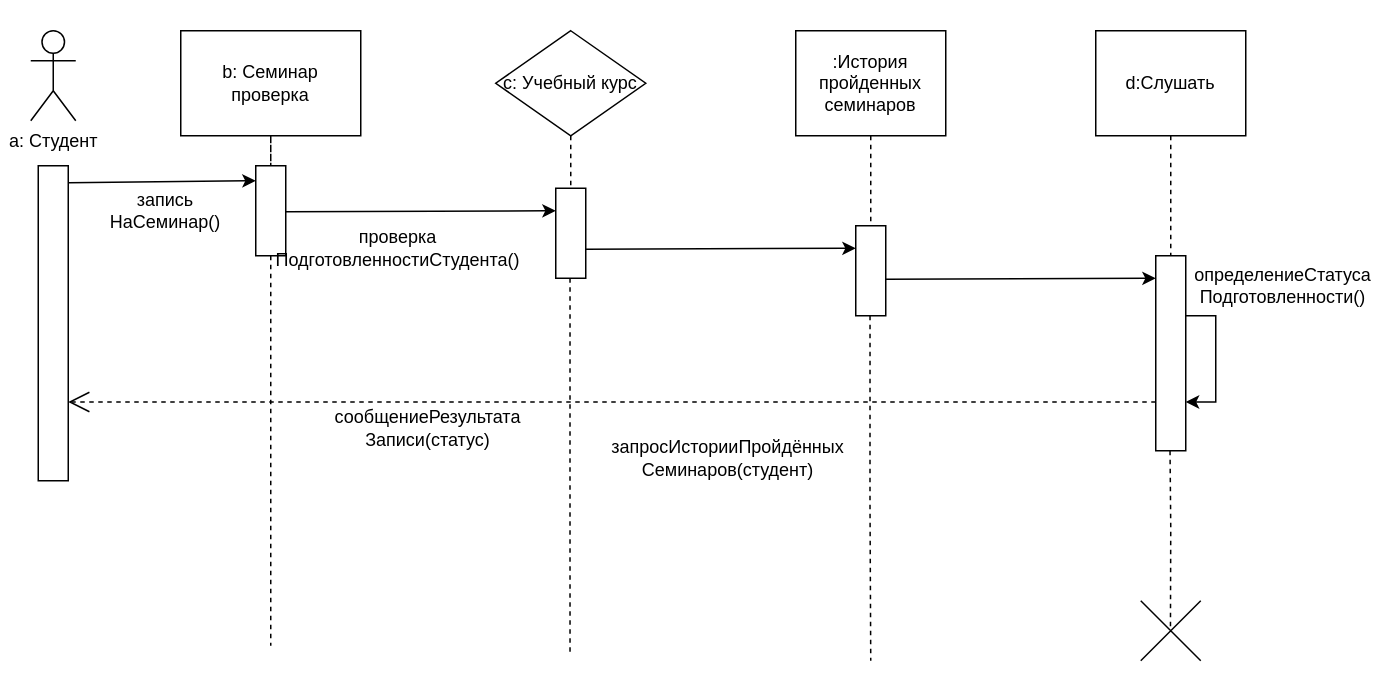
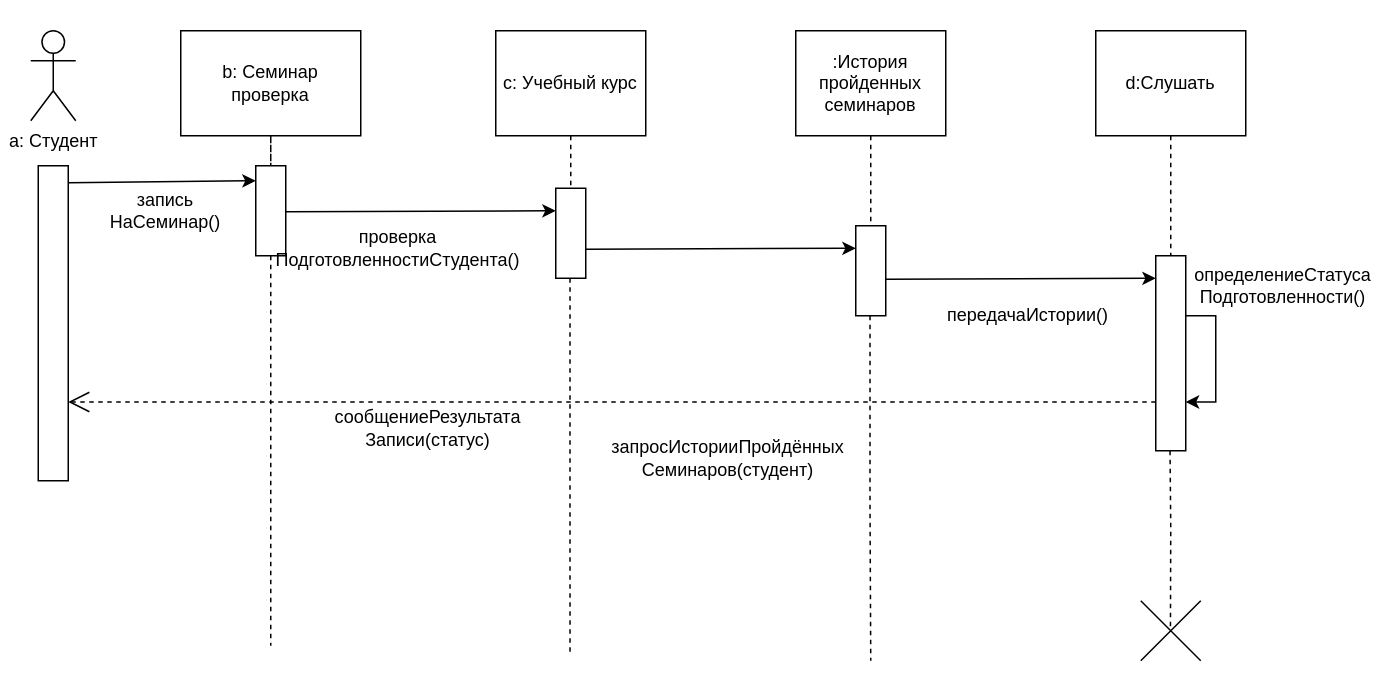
- <mxCell id="12" value="c: Учебный курс" style="rhombus;whiteSpace=wrap;html=1;" parent="1" vertex="1"><mxGeometry x="330" y="20" width="100" height="70" as="geometry" /></mxCell>
+ <mxCell id="12" value="c: Учебный курс" style="rounded=0;whiteSpace=wrap;html=1;" parent="1" vertex="1"><mxGeometry x="330" y="20" width="100" height="70" as="geometry" /></mxCell>
+ <mxCell id="20" value="передачаИстории()" style="text;html=1;align=center;verticalAlign=middle;whiteSpace=wrap;rounded=0;" parent="1" vertex="1"><mxGeometry x="630" y="195" width="110" height="30" as="geometry" /></mxCell>
